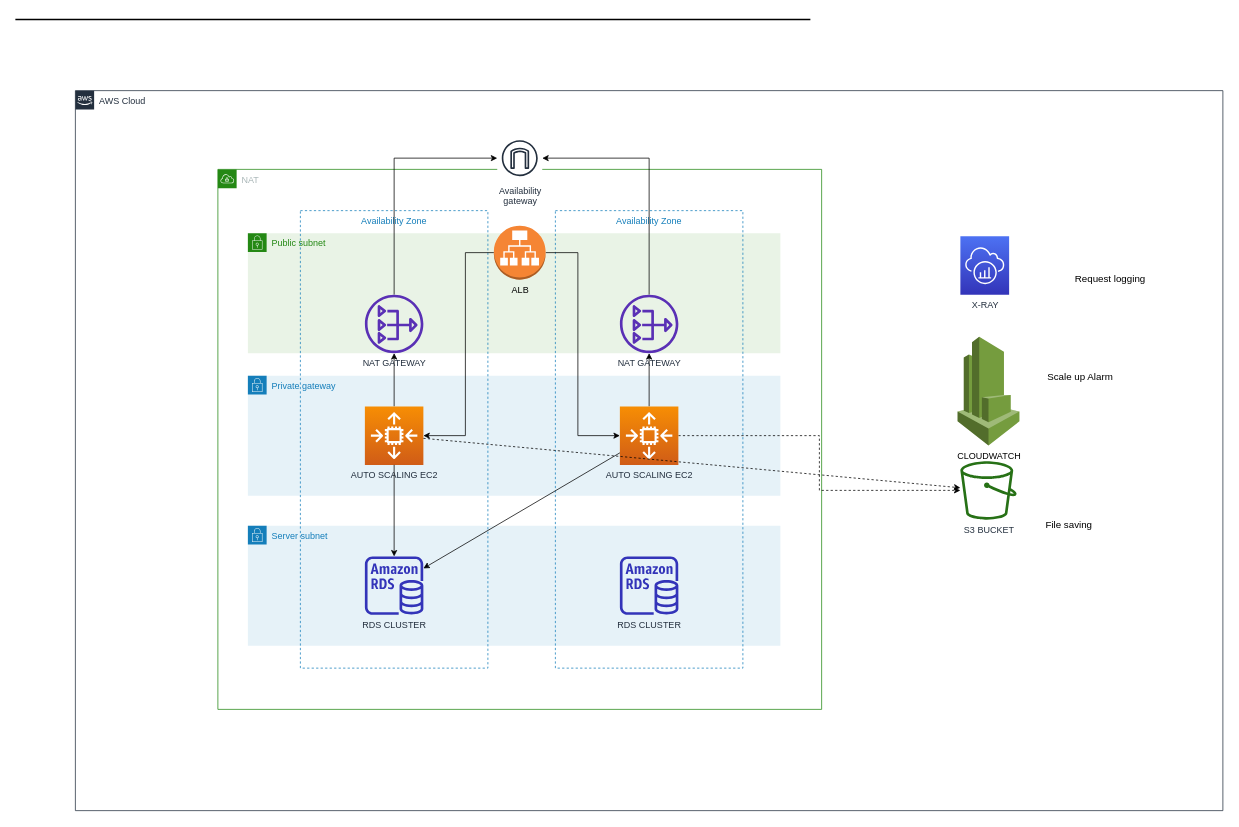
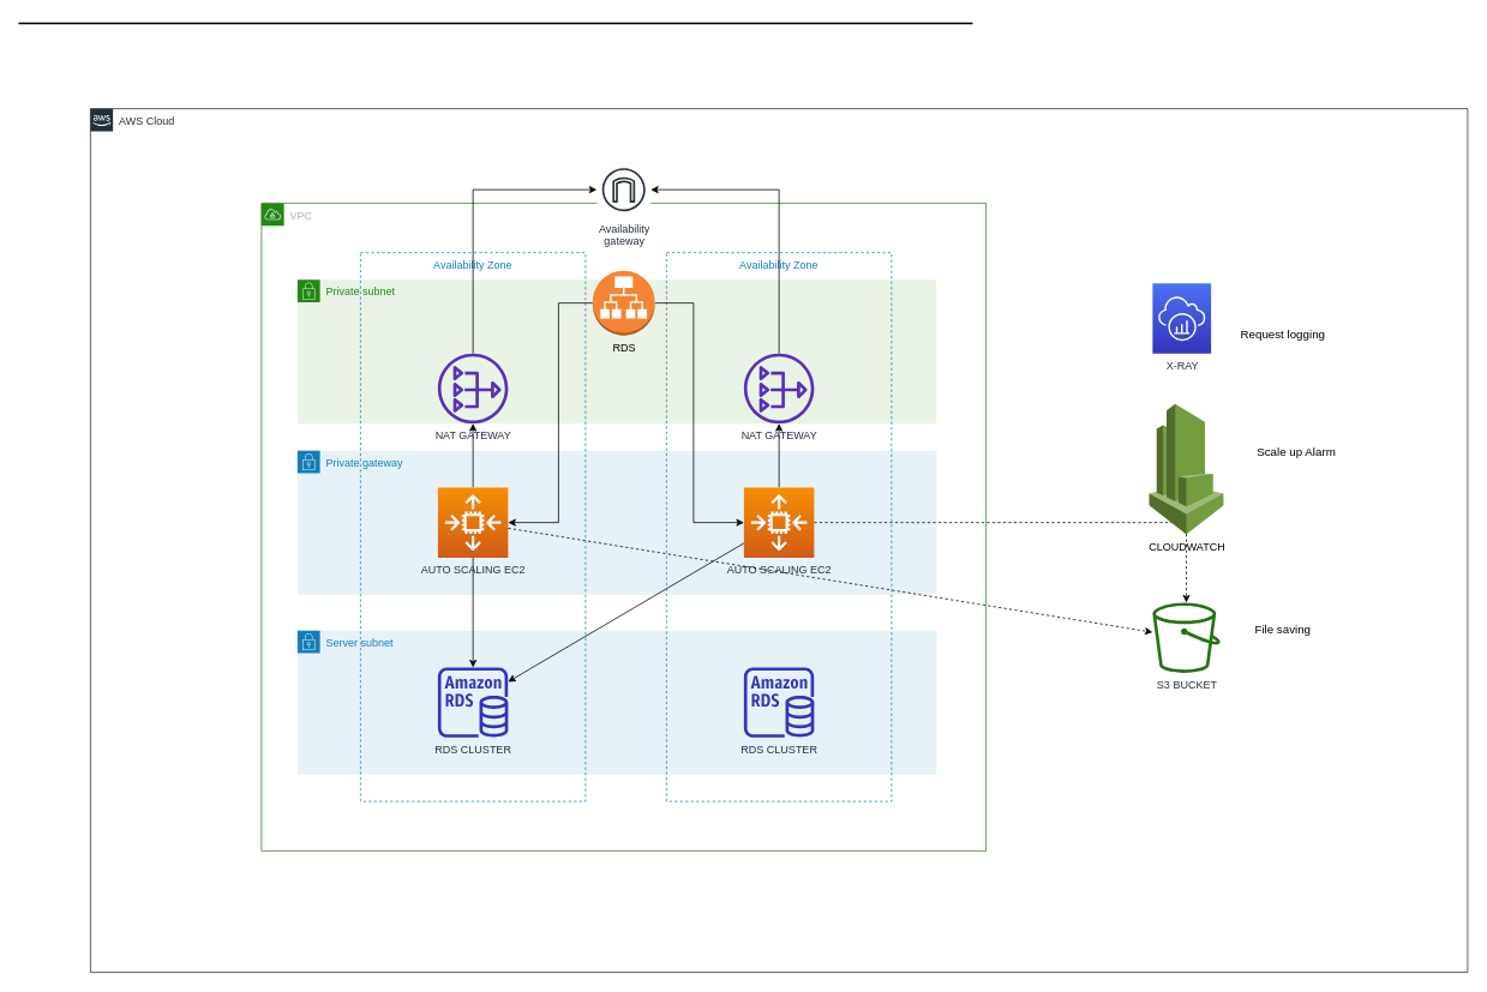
- <mxCell id="4" value="NAT" style="points=[[0,0],[0.25,0],[0.5,0],[0.75,0],[1,0],[1,0.25],[1,0.5],[1,0.75],[1,1],[0.75,1],[0.5,1],[0.25,1],[0,1],[0,0.75],[0,0.5],[0,0.25]];outlineConnect=0;gradientColor=none;html=1;whiteSpace=wrap;fontSize=12;fontStyle=0;shape=mxgraph.aws4.group;grIcon=mxgraph.aws4.group_vpc;strokeColor=#248814;fillColor=none;verticalAlign=top;align=left;spacingLeft=30;fontColor=#AAB7B8;dashed=0;" vertex="1" parent="1"><mxGeometry x="290" y="225" width="805" height="720" as="geometry" /></mxCell>
+ <mxCell id="4" value="VPC" style="points=[[0,0],[0.25,0],[0.5,0],[0.75,0],[1,0],[1,0.25],[1,0.5],[1,0.75],[1,1],[0.75,1],[0.5,1],[0.25,1],[0,1],[0,0.75],[0,0.5],[0,0.25]];outlineConnect=0;gradientColor=none;html=1;whiteSpace=wrap;fontSize=12;fontStyle=0;shape=mxgraph.aws4.group;grIcon=mxgraph.aws4.group_vpc;strokeColor=#248814;fillColor=none;verticalAlign=top;align=left;spacingLeft=30;fontColor=#AAB7B8;dashed=0;" vertex="1" parent="1"><mxGeometry x="290" y="225" width="805" height="720" as="geometry" /></mxCell>
- <mxCell id="5" value="Public subnet" style="points=[[0,0],[0.25,0],[0.5,0],[0.75,0],[1,0],[1,0.25],[1,0.5],[1,0.75],[1,1],[0.75,1],[0.5,1],[0.25,1],[0,1],[0,0.75],[0,0.5],[0,0.25]];outlineConnect=0;gradientColor=none;html=1;whiteSpace=wrap;fontSize=12;fontStyle=0;shape=mxgraph.aws4.group;grIcon=mxgraph.aws4.group_security_group;grStroke=0;strokeColor=#248814;fillColor=#E9F3E6;verticalAlign=top;align=left;spacingLeft=30;fontColor=#248814;dashed=0;" vertex="1" parent="1"><mxGeometry x="330" y="310" width="710" height="160" as="geometry" /></mxCell>
+ <mxCell id="5" value="Private subnet" style="points=[[0,0],[0.25,0],[0.5,0],[0.75,0],[1,0],[1,0.25],[1,0.5],[1,0.75],[1,1],[0.75,1],[0.5,1],[0.25,1],[0,1],[0,0.75],[0,0.5],[0,0.25]];outlineConnect=0;gradientColor=none;html=1;whiteSpace=wrap;fontSize=12;fontStyle=0;shape=mxgraph.aws4.group;grIcon=mxgraph.aws4.group_security_group;grStroke=0;strokeColor=#248814;fillColor=#E9F3E6;verticalAlign=top;align=left;spacingLeft=30;fontColor=#248814;dashed=0;" vertex="1" parent="1"><mxGeometry x="330" y="310" width="710" height="160" as="geometry" /></mxCell>
- <mxCell id="31" value="&lt;span style=&quot;font-size: 13px&quot;&gt;Request logging&lt;/span&gt;" style="text;html=1;strokeColor=none;fillColor=none;align=center;verticalAlign=middle;whiteSpace=wrap;rounded=0;" vertex="1" parent="1"><mxGeometry x="1425" y="330" width="110" height="80" as="geometry" /></mxCell>
+ <mxCell id="31" value="&lt;span style=&quot;font-size: 13px&quot;&gt;Request logging&lt;/span&gt;" style="text;html=1;strokeColor=none;fillColor=none;align=center;verticalAlign=middle;whiteSpace=wrap;rounded=0;" vertex="1" parent="1"><mxGeometry x="1370" y="330" width="110" height="80" as="geometry" /></mxCell>
- <mxCell id="21" value="ALB" style="outlineConnect=0;dashed=0;verticalLabelPosition=bottom;verticalAlign=top;align=center;html=1;shape=mxgraph.aws3.application_load_balancer;fillColor=#F58534;gradientColor=none;" vertex="1" parent="1"><mxGeometry x="658" y="300" width="69" height="72" as="geometry" /></mxCell>
+ <mxCell id="21" value="RDS" style="outlineConnect=0;dashed=0;verticalLabelPosition=bottom;verticalAlign=top;align=center;html=1;shape=mxgraph.aws3.application_load_balancer;fillColor=#F58534;gradientColor=none;" vertex="1" parent="1"><mxGeometry x="658" y="300" width="69" height="72" as="geometry" /></mxCell>
- <mxCell id="22" value="S3 BUCKET" style="outlineConnect=0;fontColor=#232F3E;gradientColor=none;fillColor=#277116;strokeColor=none;dashed=0;verticalLabelPosition=bottom;verticalAlign=top;align=center;html=1;fontSize=12;fontStyle=0;aspect=fixed;pointerEvents=1;shape=mxgraph.aws4.bucket;" vertex="1" parent="1"><mxGeometry x="1280" y="614" width="75" height="78" as="geometry" /></mxCell>
+ <mxCell id="22" value="S3 BUCKET" style="outlineConnect=0;fontColor=#232F3E;gradientColor=none;fillColor=#277116;strokeColor=none;dashed=0;verticalLabelPosition=bottom;verticalAlign=top;align=center;html=1;fontSize=12;fontStyle=0;aspect=fixed;pointerEvents=1;shape=mxgraph.aws4.bucket;" vertex="1" parent="1"><mxGeometry x="1280" y="669" width="75" height="78" as="geometry" /></mxCell>
